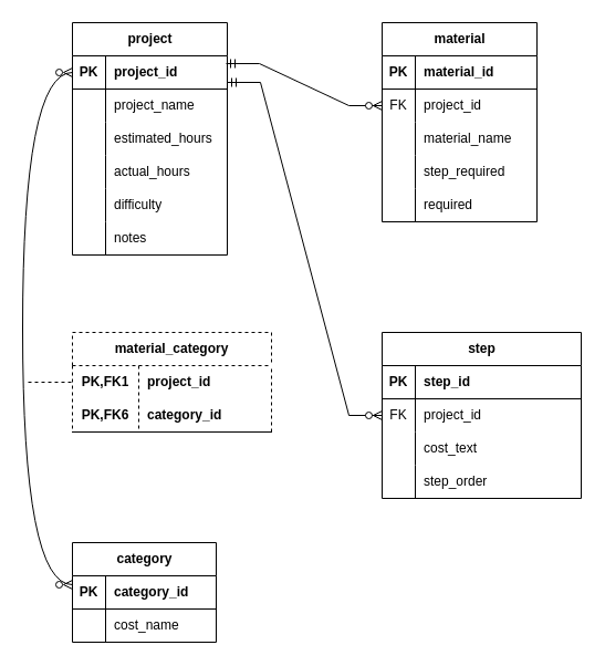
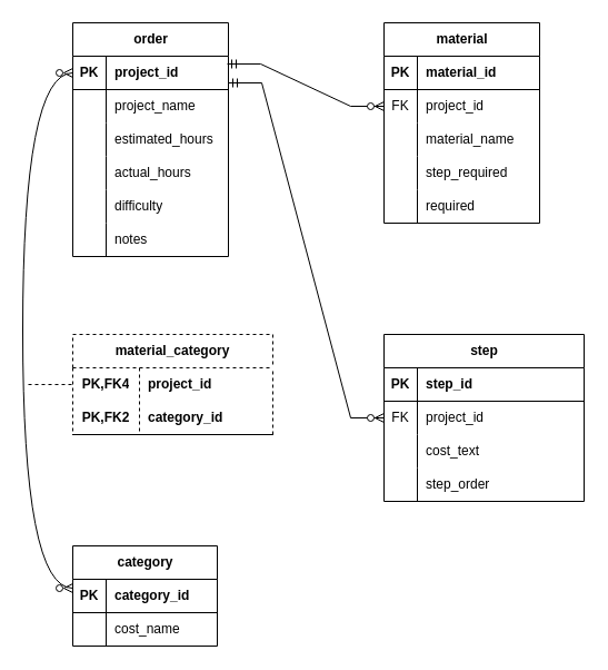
- <mxCell id="2" value="project" style="shape=table;startSize=30;container=1;collapsible=1;childLayout=tableLayout;fixedRows=1;rowLines=0;fontStyle=1;align=center;resizeLast=1;html=1;" vertex="1" parent="1"><mxGeometry x="65" y="20" width="140" height="210" as="geometry" /></mxCell>
+ <mxCell id="2" value="order" style="shape=table;startSize=30;container=1;collapsible=1;childLayout=tableLayout;fixedRows=1;rowLines=0;fontStyle=1;align=center;resizeLast=1;html=1;" vertex="1" parent="1"><mxGeometry x="65" y="20" width="140" height="210" as="geometry" /></mxCell>
- <mxCell id="59" value="PK,FK1" style="shape=partialRectangle;connectable=0;fillColor=none;top=0;left=0;bottom=0;right=0;fontStyle=1;overflow=hidden;html=1;whiteSpace=wrap;" vertex="1" parent="58"><mxGeometry width="60" height="30" as="geometry"><mxRectangle width="60" height="30" as="alternateBounds" /></mxGeometry></mxCell>
+ <mxCell id="59" value="PK,FK4" style="shape=partialRectangle;connectable=0;fillColor=none;top=0;left=0;bottom=0;right=0;fontStyle=1;overflow=hidden;html=1;whiteSpace=wrap;" vertex="1" parent="58"><mxGeometry width="60" height="30" as="geometry"><mxRectangle width="60" height="30" as="alternateBounds" /></mxGeometry></mxCell>
- <mxCell id="62" value="PK,FK6" style="shape=partialRectangle;connectable=0;fillColor=none;top=0;left=0;bottom=0;right=0;fontStyle=1;overflow=hidden;html=1;whiteSpace=wrap;" vertex="1" parent="61"><mxGeometry width="60" height="30" as="geometry"><mxRectangle width="60" height="30" as="alternateBounds" /></mxGeometry></mxCell>
+ <mxCell id="62" value="PK,FK2" style="shape=partialRectangle;connectable=0;fillColor=none;top=0;left=0;bottom=0;right=0;fontStyle=1;overflow=hidden;html=1;whiteSpace=wrap;" vertex="1" parent="61"><mxGeometry width="60" height="30" as="geometry"><mxRectangle width="60" height="30" as="alternateBounds" /></mxGeometry></mxCell>
